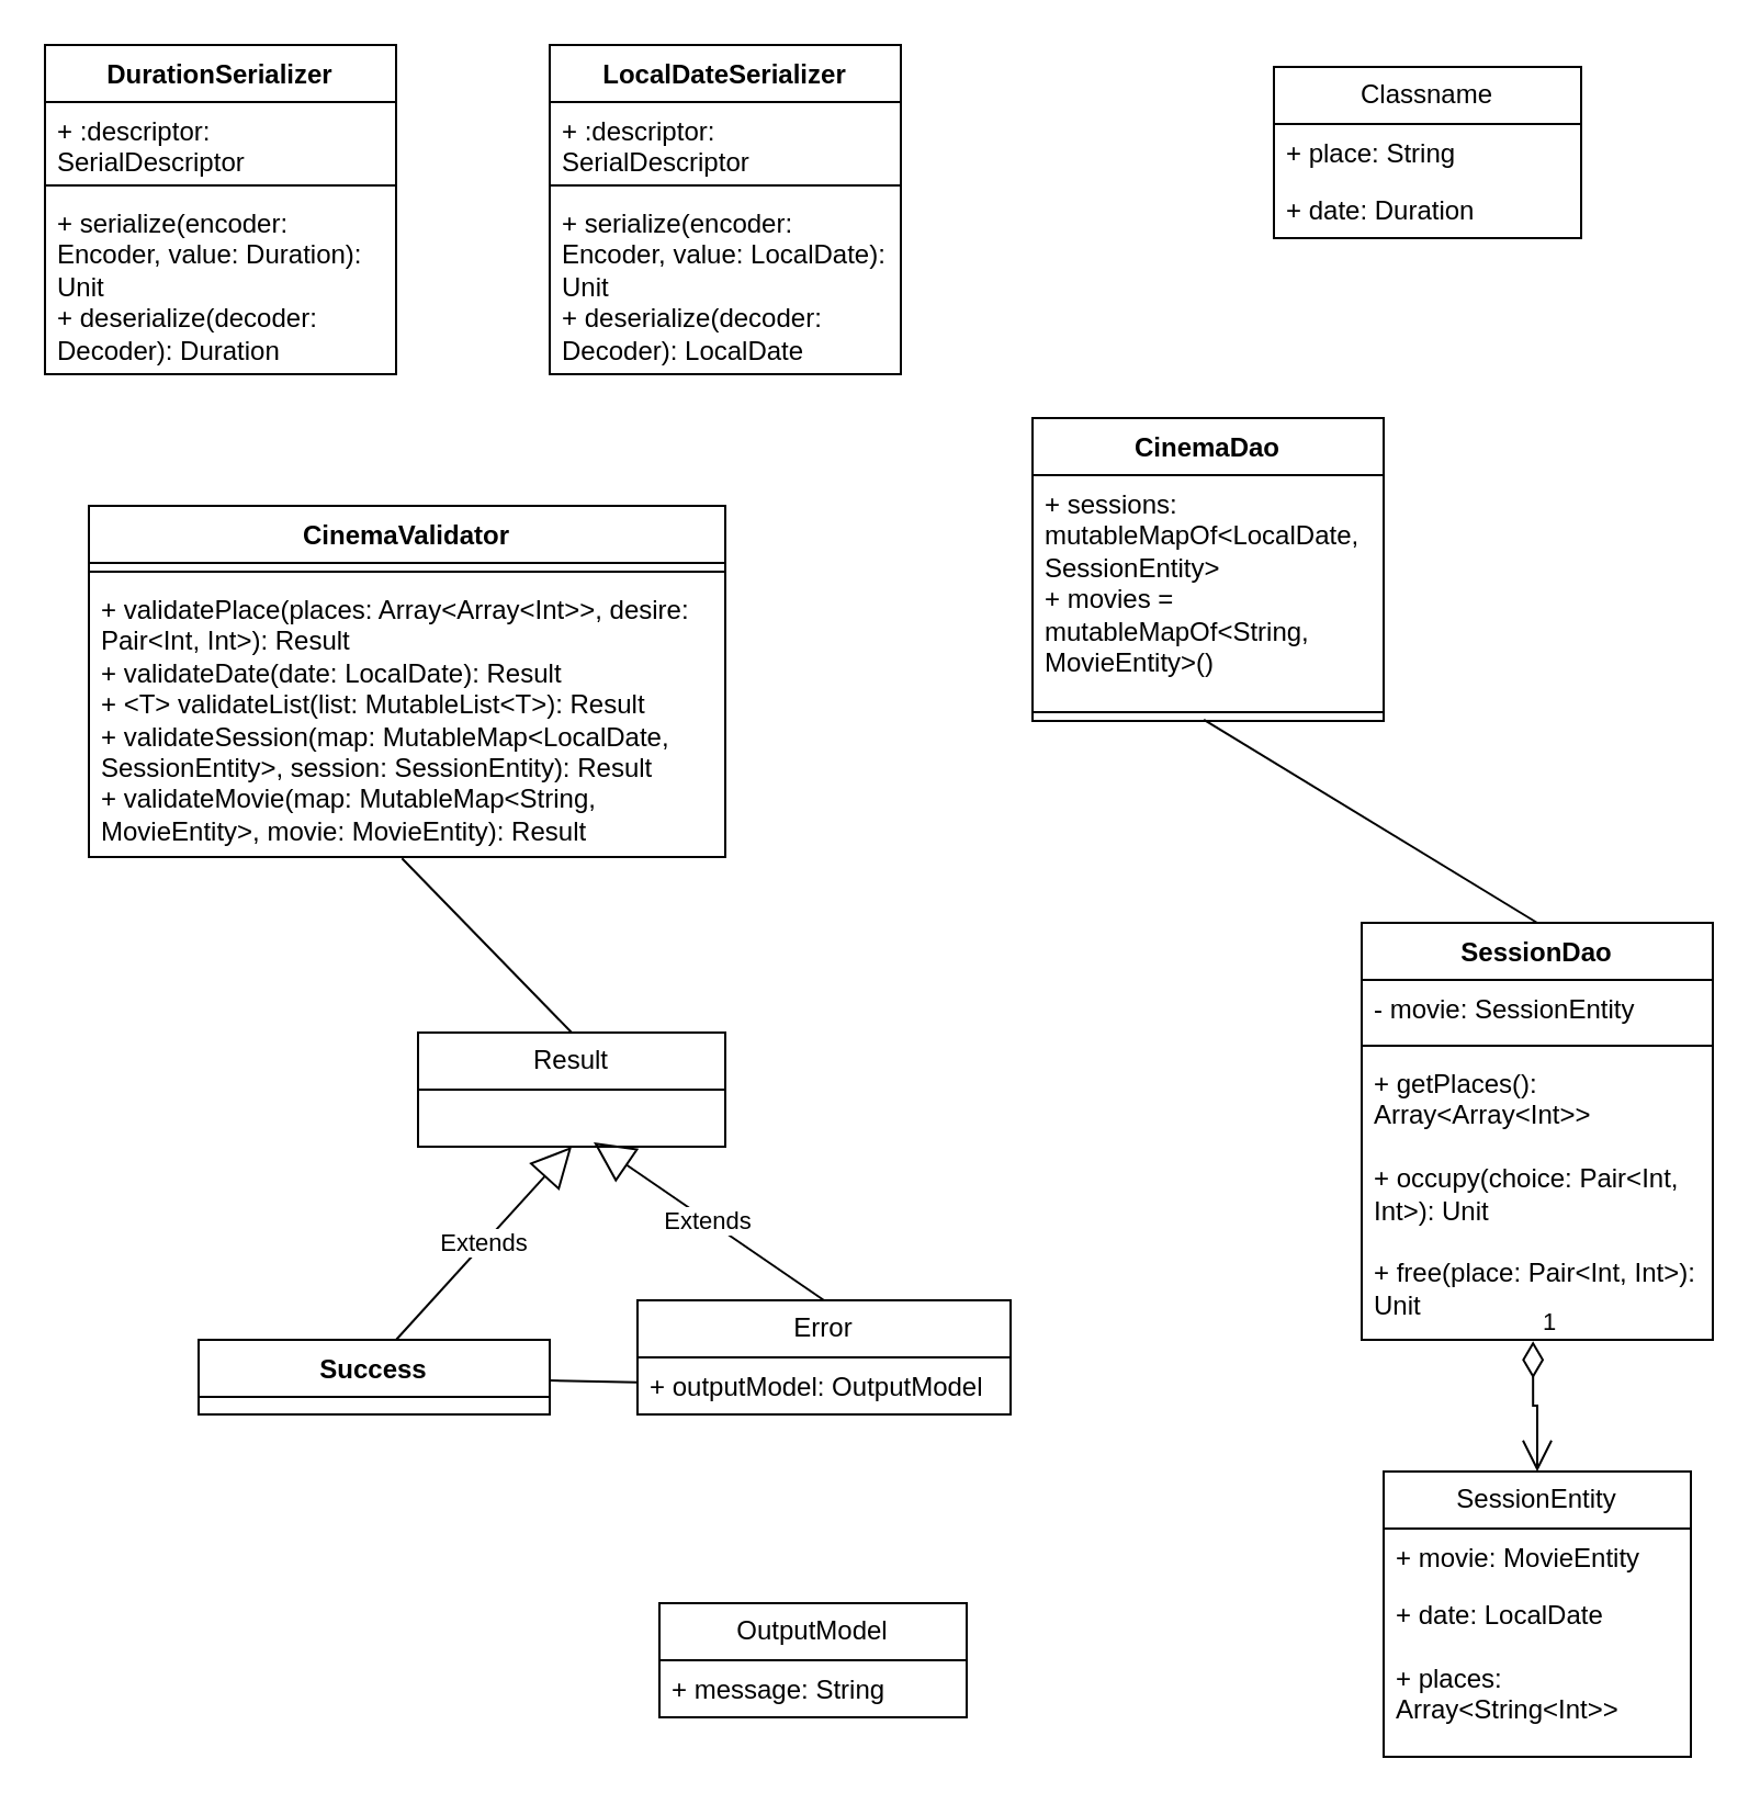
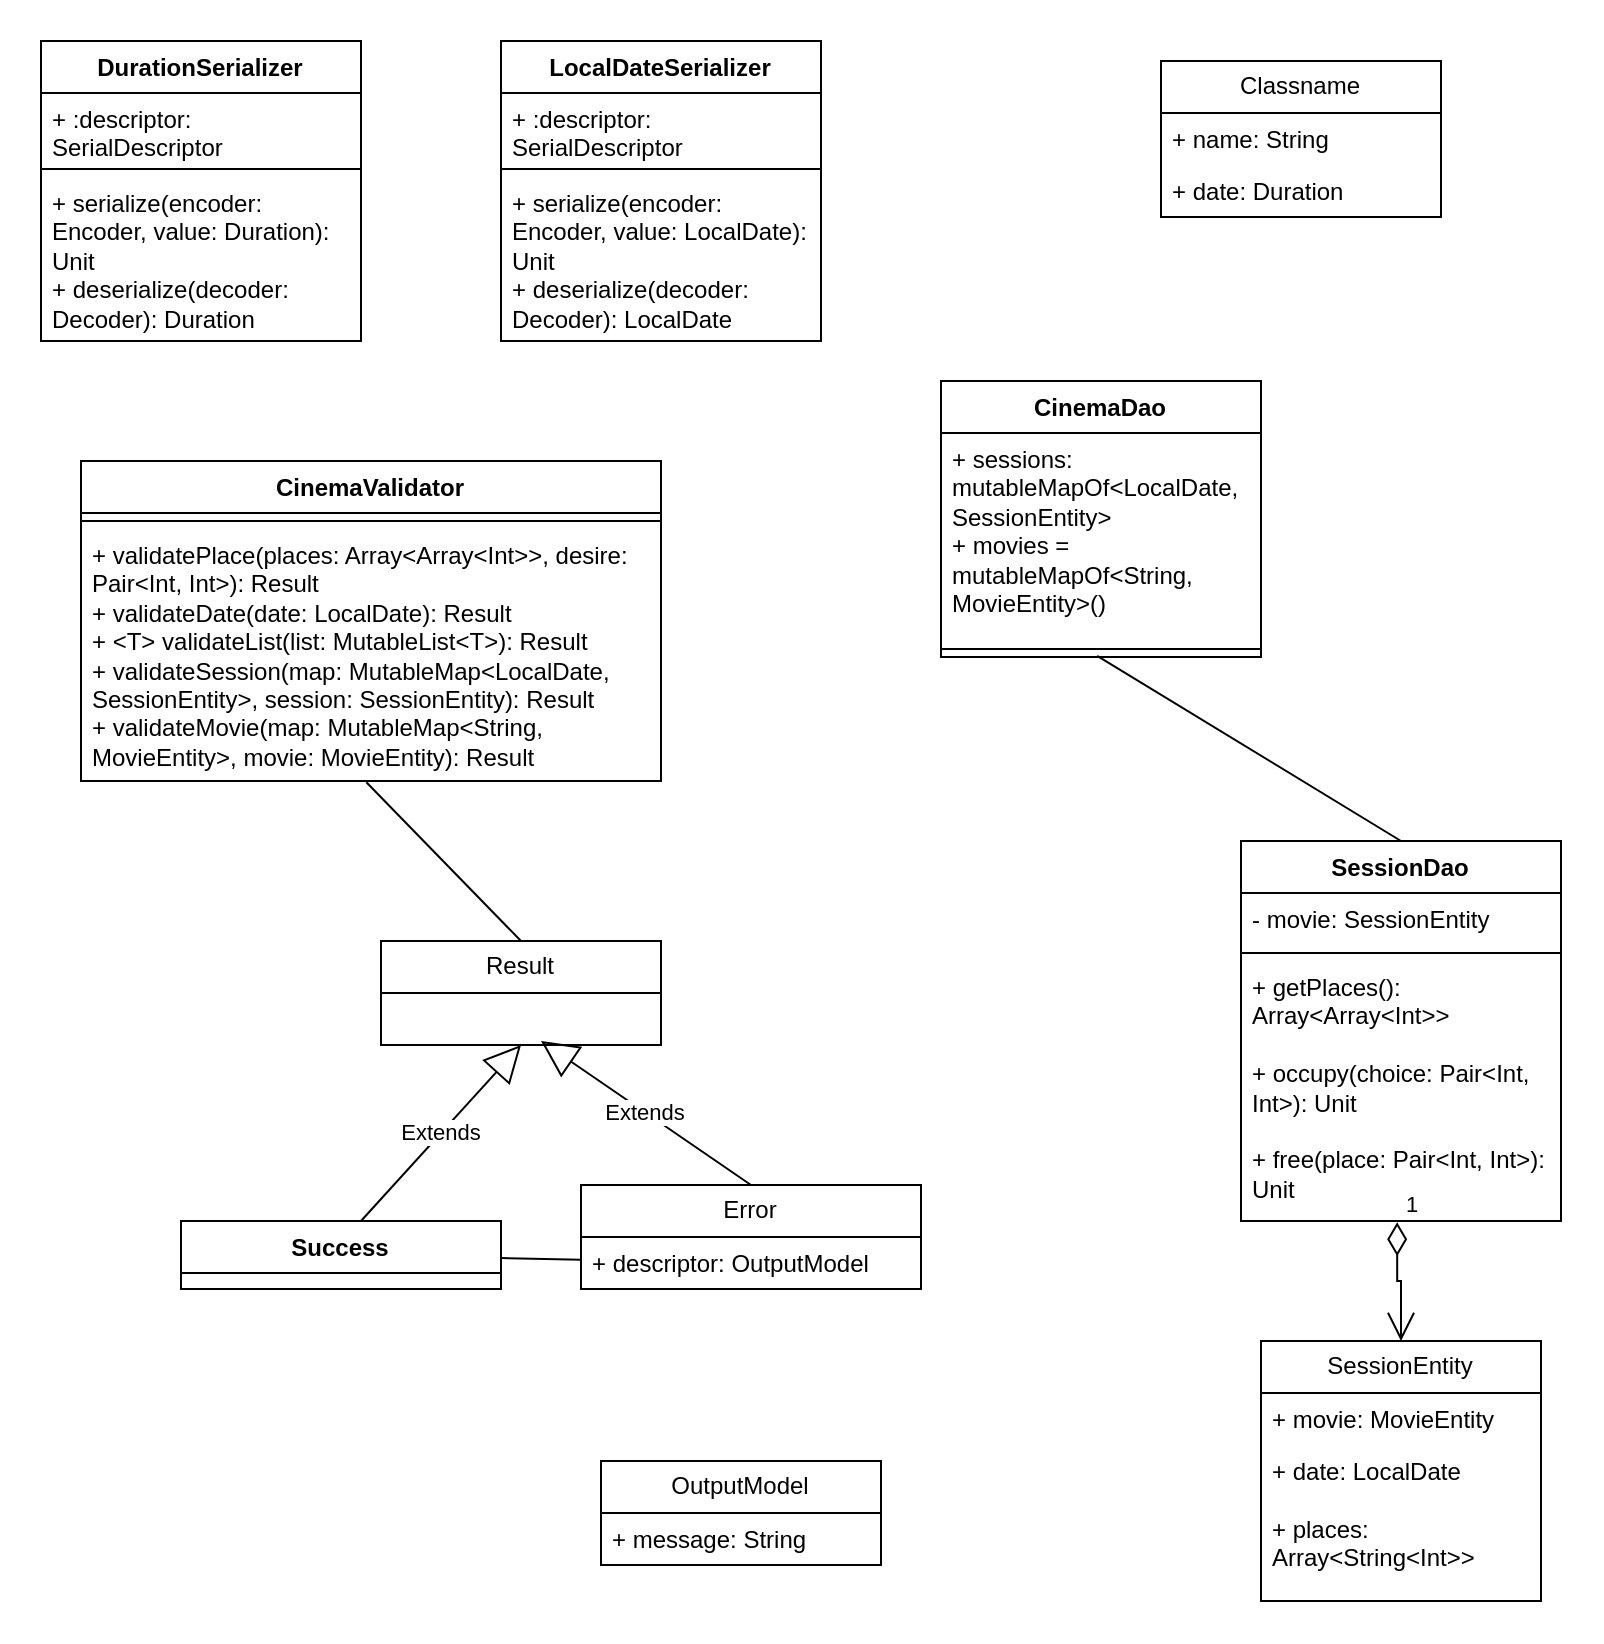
- <mxCell id="6" value="+ place: String" style="text;strokeColor=none;fillColor=none;align=left;verticalAlign=top;spacingLeft=4;spacingRight=4;overflow=hidden;rotatable=0;points=[[0,0.5],[1,0.5]];portConstraint=eastwest;whiteSpace=wrap;html=1;" vertex="1" parent="5"><mxGeometry y="26" width="140" height="26" as="geometry" /></mxCell>
+ <mxCell id="6" value="+ name: String" style="text;strokeColor=none;fillColor=none;align=left;verticalAlign=top;spacingLeft=4;spacingRight=4;overflow=hidden;rotatable=0;points=[[0,0.5],[1,0.5]];portConstraint=eastwest;whiteSpace=wrap;html=1;" vertex="1" parent="5"><mxGeometry y="26" width="140" height="26" as="geometry" /></mxCell>
- <mxCell id="30" value="+ outputModel: OutputModel" style="text;strokeColor=none;fillColor=none;align=left;verticalAlign=top;spacingLeft=4;spacingRight=4;overflow=hidden;rotatable=0;points=[[0,0.5],[1,0.5]];portConstraint=eastwest;whiteSpace=wrap;html=1;" vertex="1" parent="29"><mxGeometry y="26" width="170" height="26" as="geometry" /></mxCell>
+ <mxCell id="30" value="+ descriptor: OutputModel" style="text;strokeColor=none;fillColor=none;align=left;verticalAlign=top;spacingLeft=4;spacingRight=4;overflow=hidden;rotatable=0;points=[[0,0.5],[1,0.5]];portConstraint=eastwest;whiteSpace=wrap;html=1;" vertex="1" parent="29"><mxGeometry y="26" width="170" height="26" as="geometry" /></mxCell>
